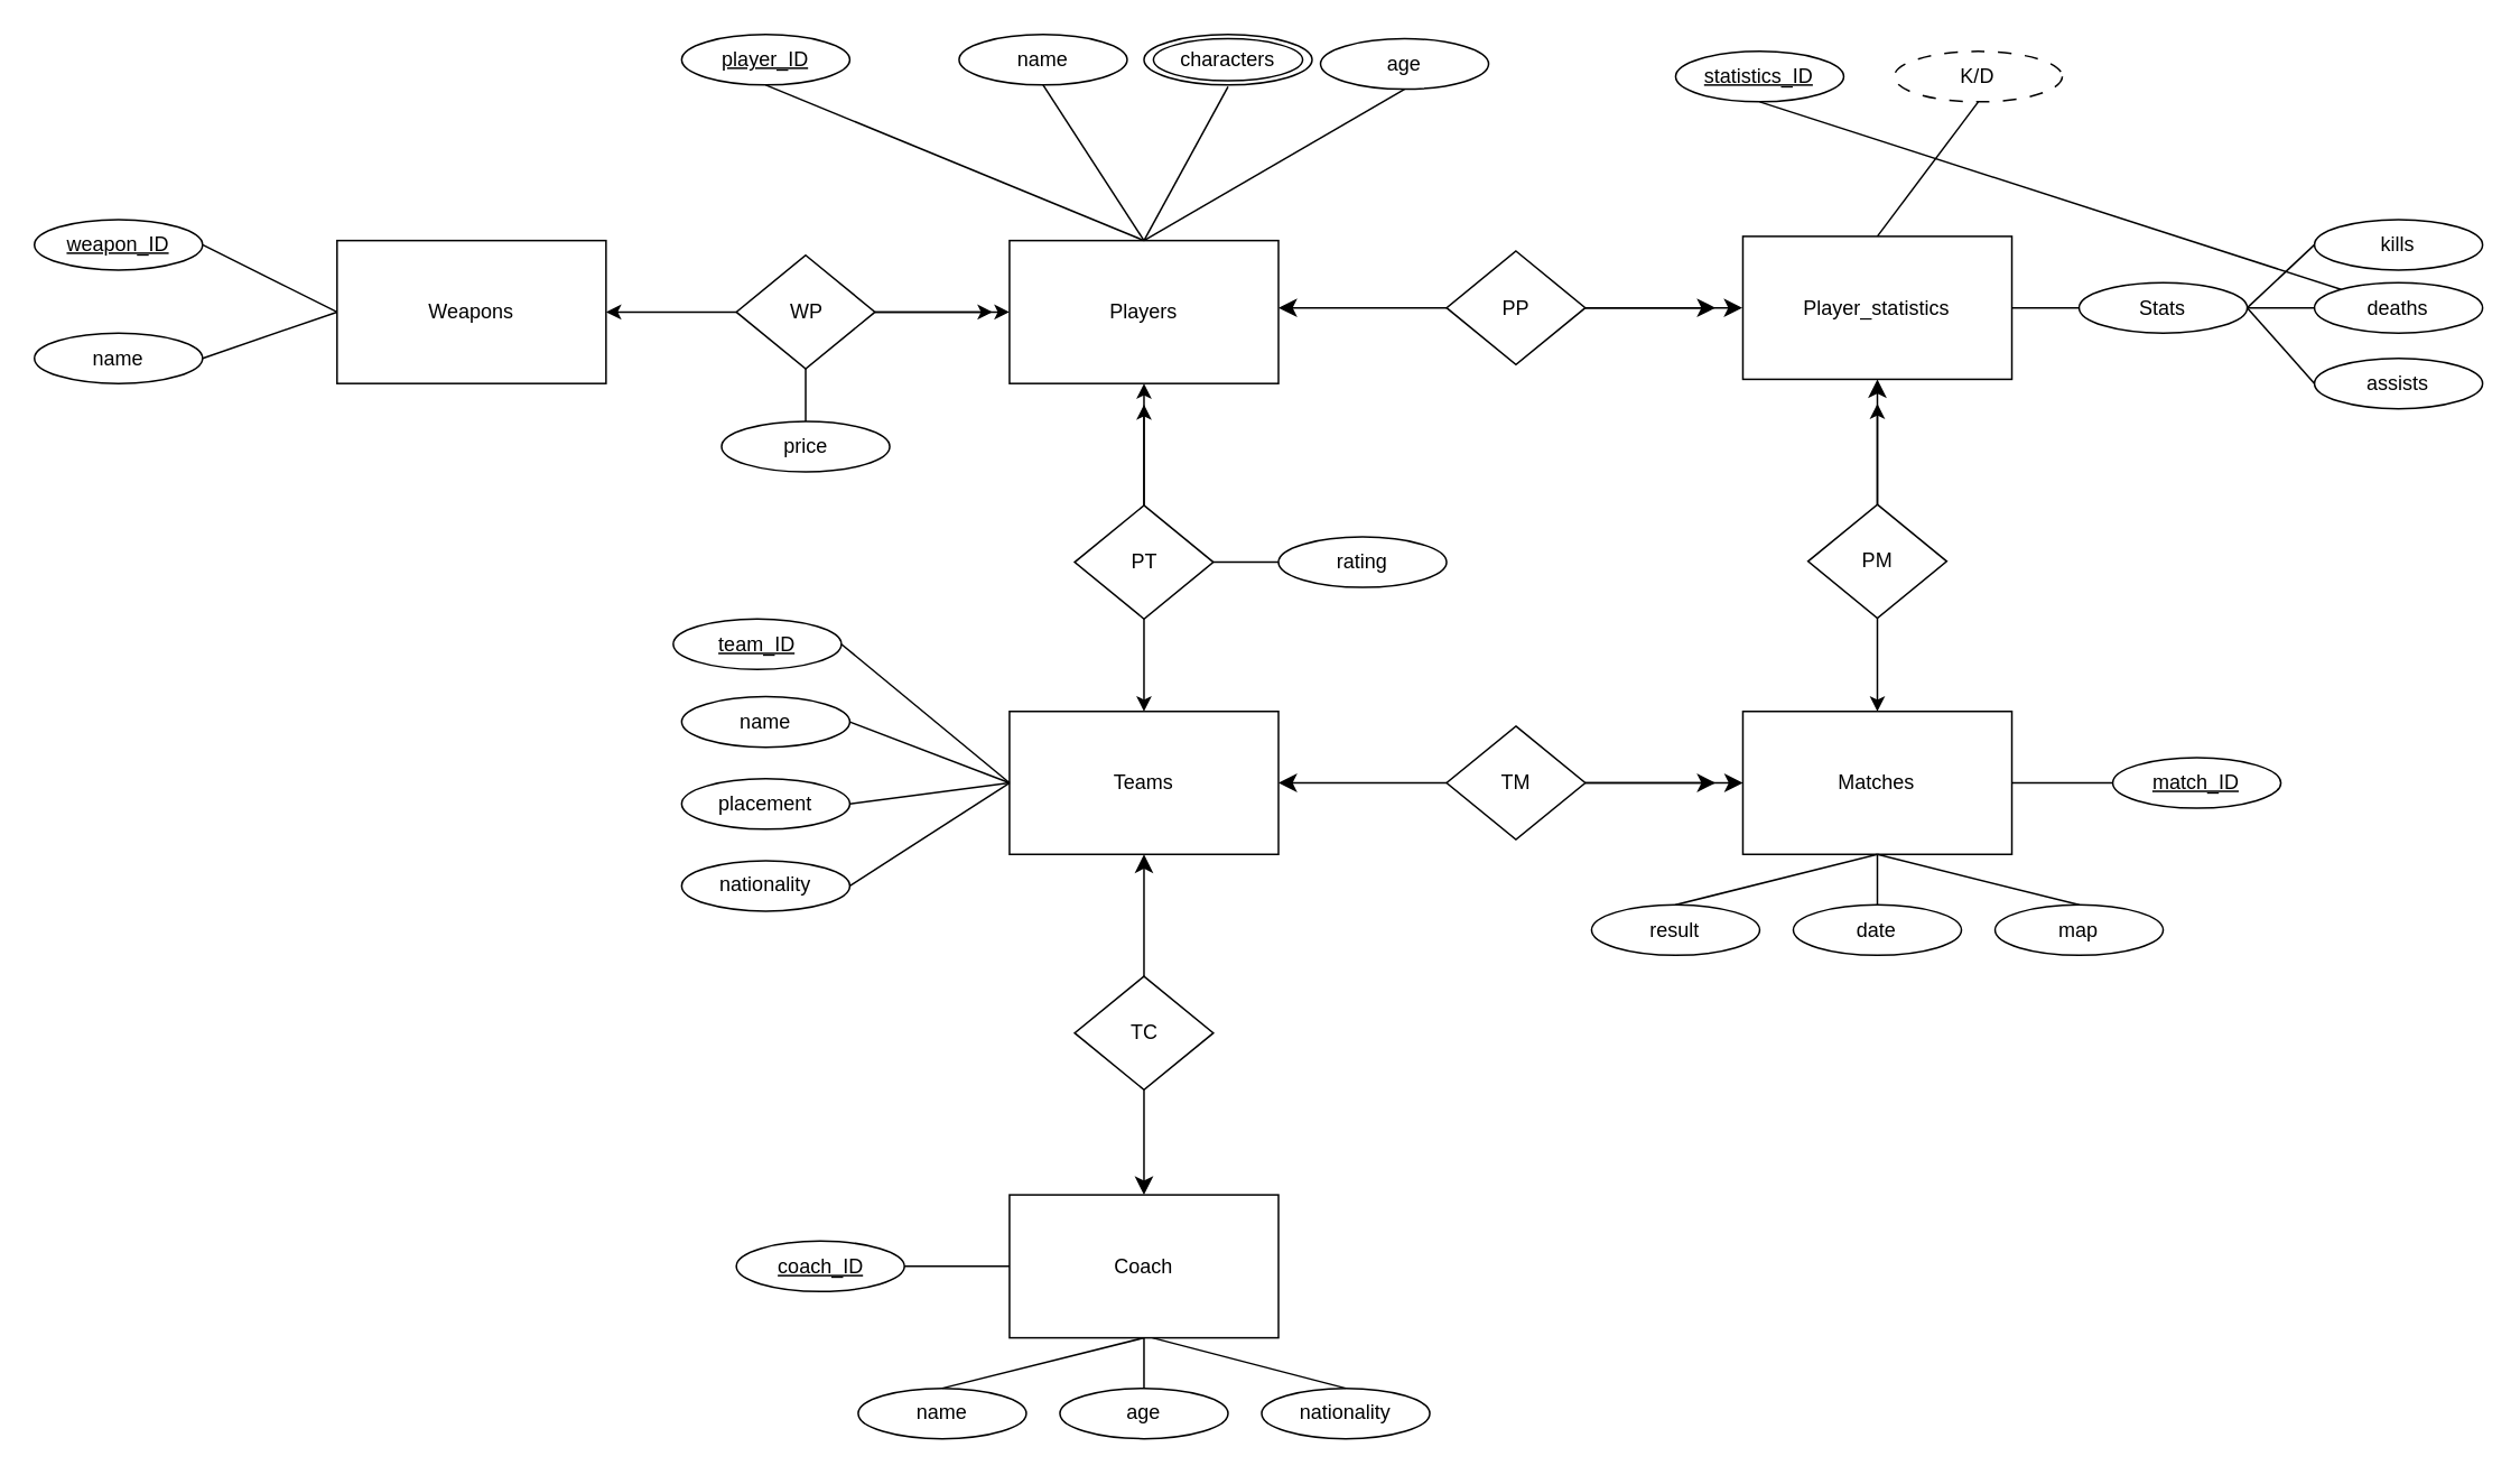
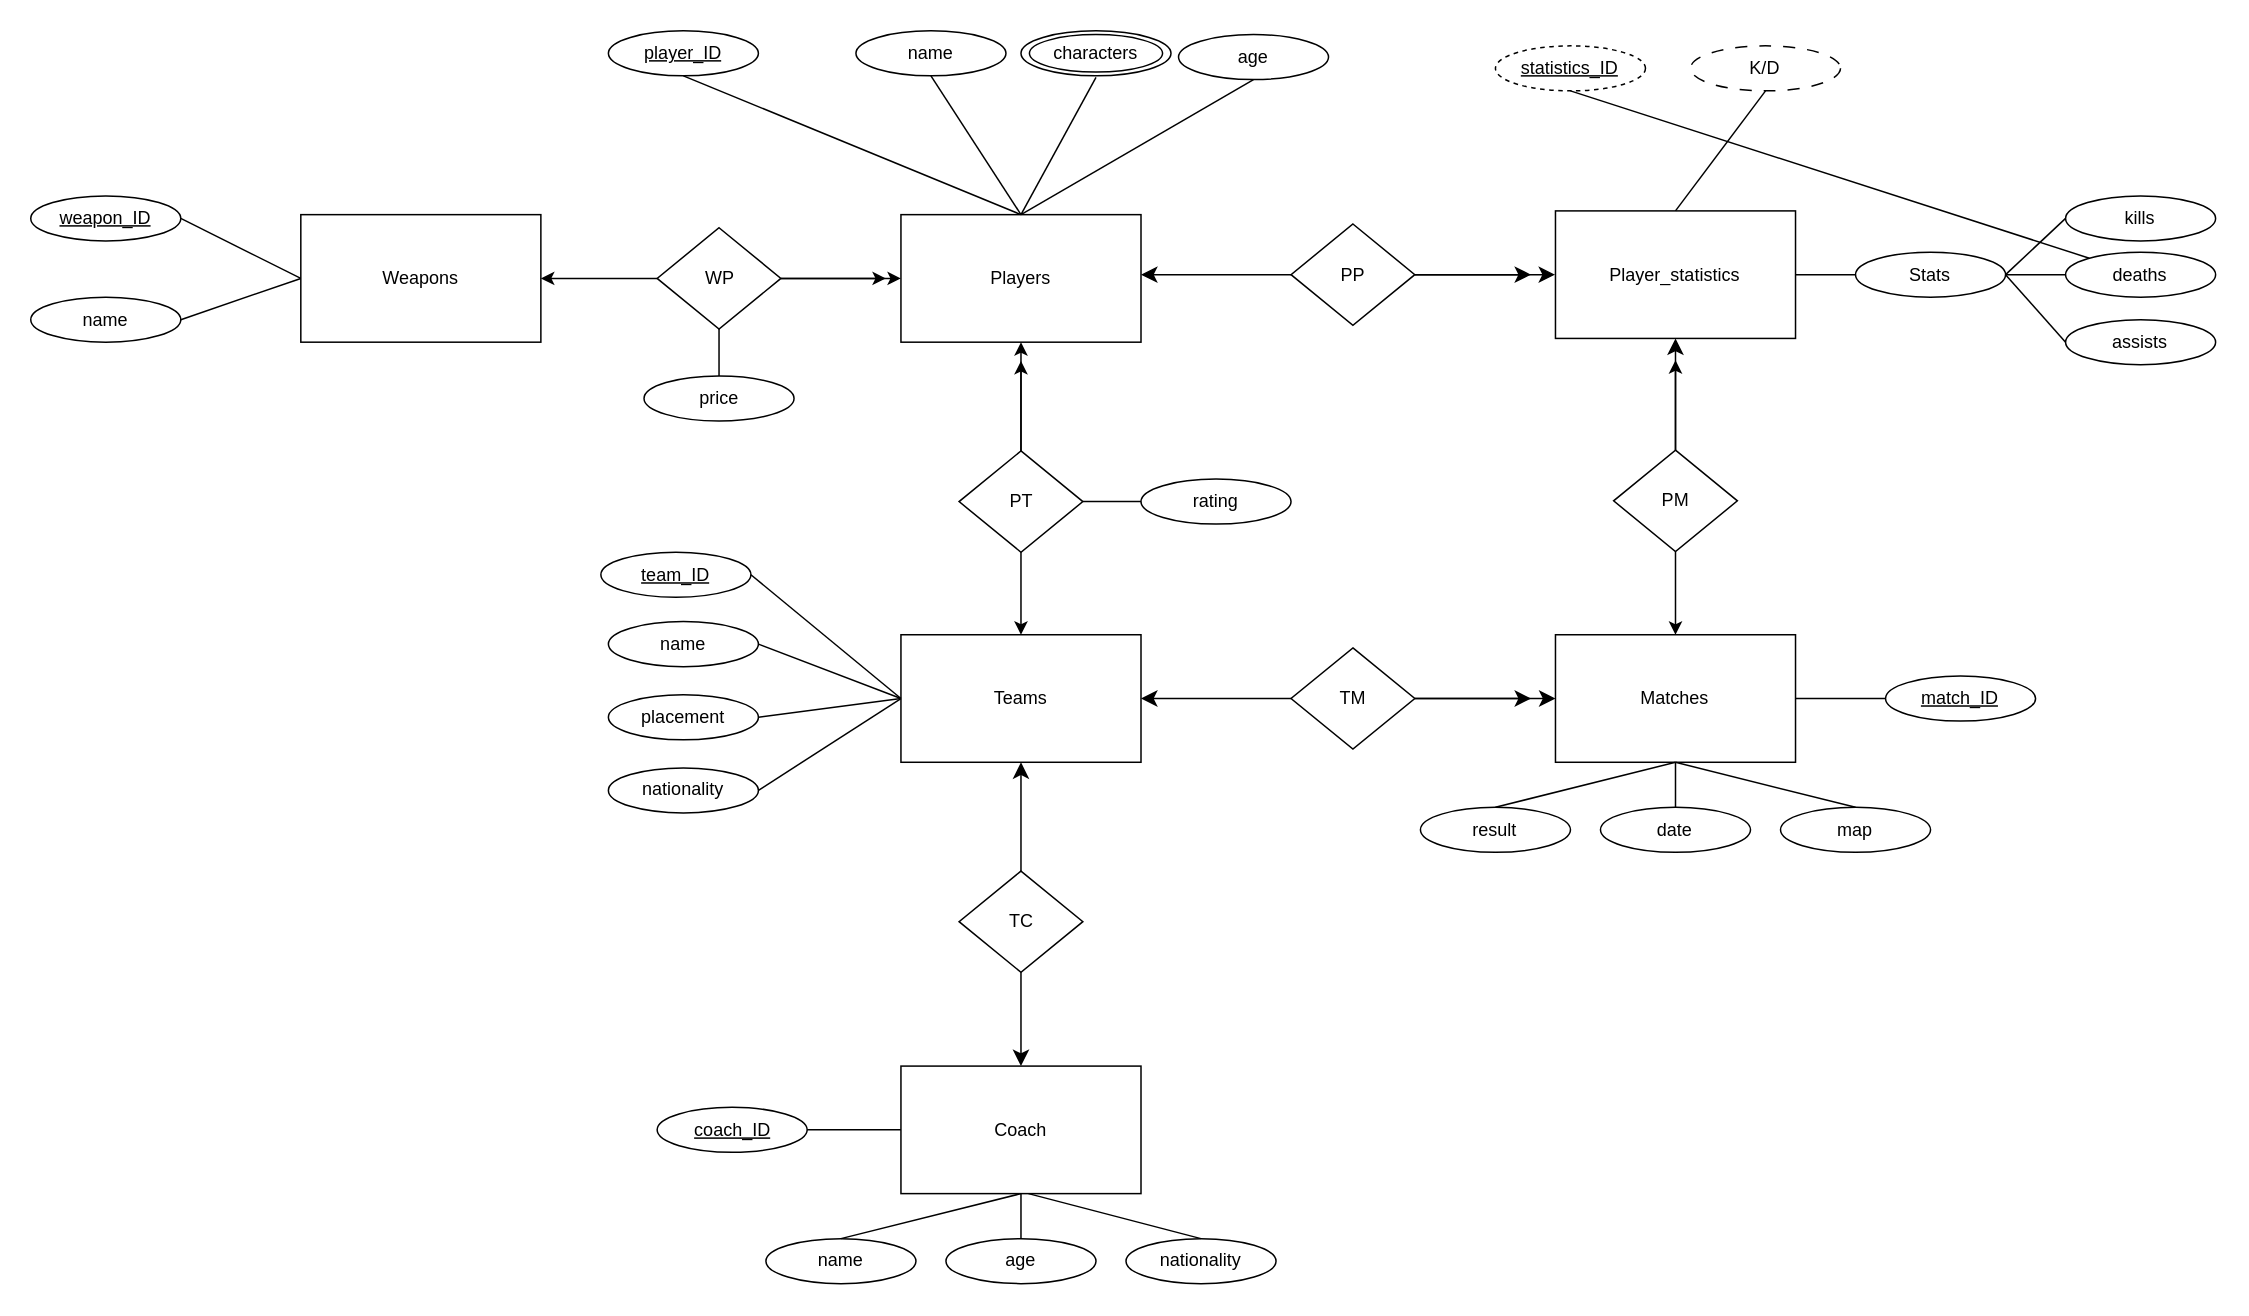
- <mxCell id="5" value="&lt;u&gt;statistics_ID&lt;/u&gt;" style="ellipse;whiteSpace=wrap;html=1;" vertex="1" parent="1"><mxGeometry x="996.25" y="30" width="100" height="30" as="geometry" /></mxCell>
+ <mxCell id="5" value="&lt;u&gt;statistics_ID&lt;/u&gt;" style="ellipse;whiteSpace=wrap;html=1;dashed=1;" vertex="1" parent="1"><mxGeometry x="996.25" y="30" width="100" height="30" as="geometry" /></mxCell>
